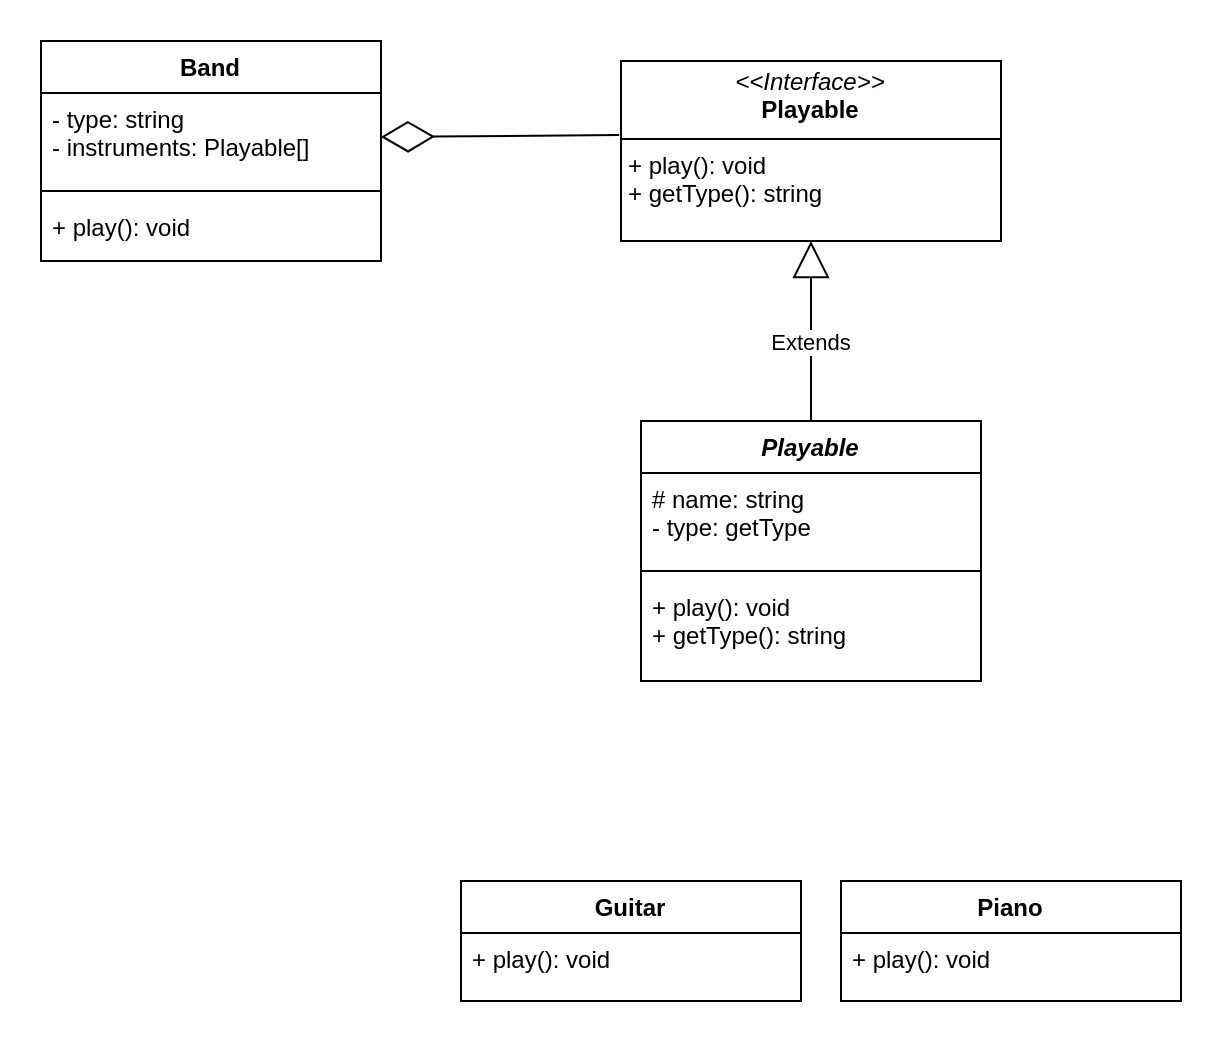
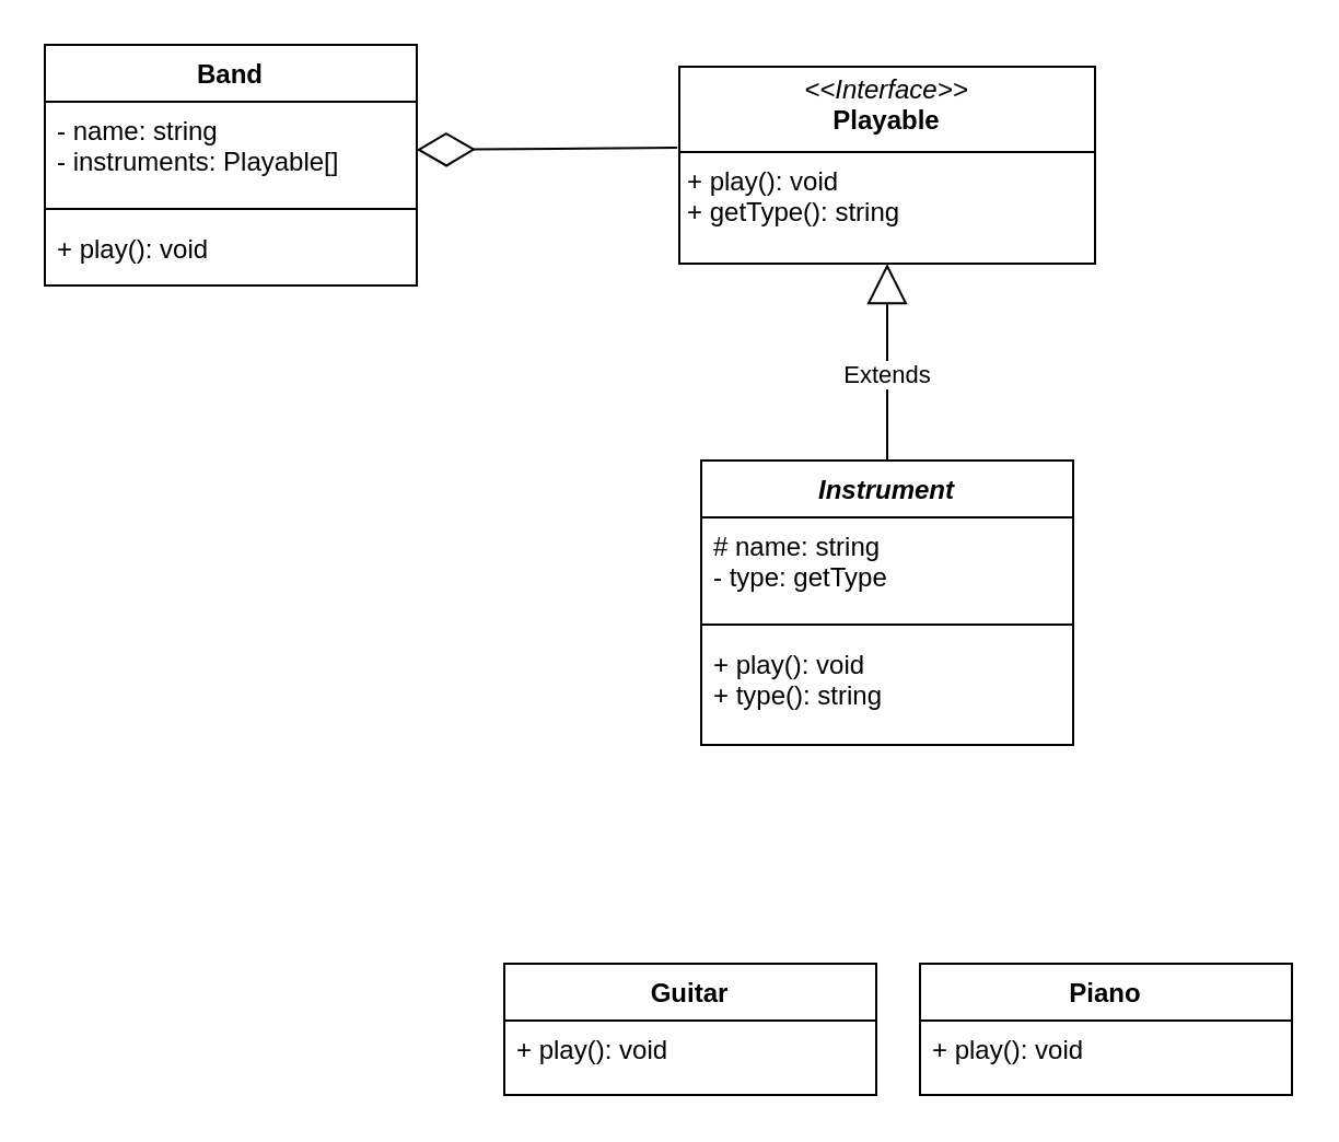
- <mxCell id="13" value="- type: string&lt;div&gt;- instruments: Playable[]&lt;/div&gt;" style="text;strokeColor=none;fillColor=none;align=left;verticalAlign=top;spacingLeft=4;spacingRight=4;overflow=hidden;rotatable=0;points=[[0,0.5],[1,0.5]];portConstraint=eastwest;whiteSpace=wrap;html=1;" vertex="1" parent="12"><mxGeometry y="26" width="170" height="44" as="geometry" /></mxCell>
+ <mxCell id="13" value="- name: string&lt;div&gt;- instruments: Playable[]&lt;/div&gt;" style="text;strokeColor=none;fillColor=none;align=left;verticalAlign=top;spacingLeft=4;spacingRight=4;overflow=hidden;rotatable=0;points=[[0,0.5],[1,0.5]];portConstraint=eastwest;whiteSpace=wrap;html=1;" vertex="1" parent="12"><mxGeometry y="26" width="170" height="44" as="geometry" /></mxCell>
- <mxCell id="3" value="&lt;i&gt;Playable&lt;/i&gt;" style="swimlane;fontStyle=1;align=center;verticalAlign=top;childLayout=stackLayout;horizontal=1;startSize=26;horizontalStack=0;resizeParent=1;resizeParentMax=0;resizeLast=0;collapsible=1;marginBottom=0;whiteSpace=wrap;html=1;" vertex="1" parent="1"><mxGeometry x="320" y="210" width="170" height="130" as="geometry"><mxRectangle x="375" y="530" width="100" height="30" as="alternateBounds" /></mxGeometry></mxCell>
+ <mxCell id="3" value="&lt;i&gt;Instrument&lt;/i&gt;" style="swimlane;fontStyle=1;align=center;verticalAlign=top;childLayout=stackLayout;horizontal=1;startSize=26;horizontalStack=0;resizeParent=1;resizeParentMax=0;resizeLast=0;collapsible=1;marginBottom=0;whiteSpace=wrap;html=1;" vertex="1" parent="1"><mxGeometry x="320" y="210" width="170" height="130" as="geometry"><mxRectangle x="375" y="530" width="100" height="30" as="alternateBounds" /></mxGeometry></mxCell>
- <mxCell id="6" value="+ play(): void&lt;div&gt;+ getType(): string&lt;/div&gt;" style="text;strokeColor=none;fillColor=none;align=left;verticalAlign=top;spacingLeft=4;spacingRight=4;overflow=hidden;rotatable=0;points=[[0,0.5],[1,0.5]];portConstraint=eastwest;whiteSpace=wrap;html=1;" vertex="1" parent="3"><mxGeometry y="80" width="170" height="50" as="geometry" /></mxCell>
+ <mxCell id="6" value="+ play(): void&lt;div&gt;+ type(): string&lt;/div&gt;" style="text;strokeColor=none;fillColor=none;align=left;verticalAlign=top;spacingLeft=4;spacingRight=4;overflow=hidden;rotatable=0;points=[[0,0.5],[1,0.5]];portConstraint=eastwest;whiteSpace=wrap;html=1;" vertex="1" parent="3"><mxGeometry y="80" width="170" height="50" as="geometry" /></mxCell>
